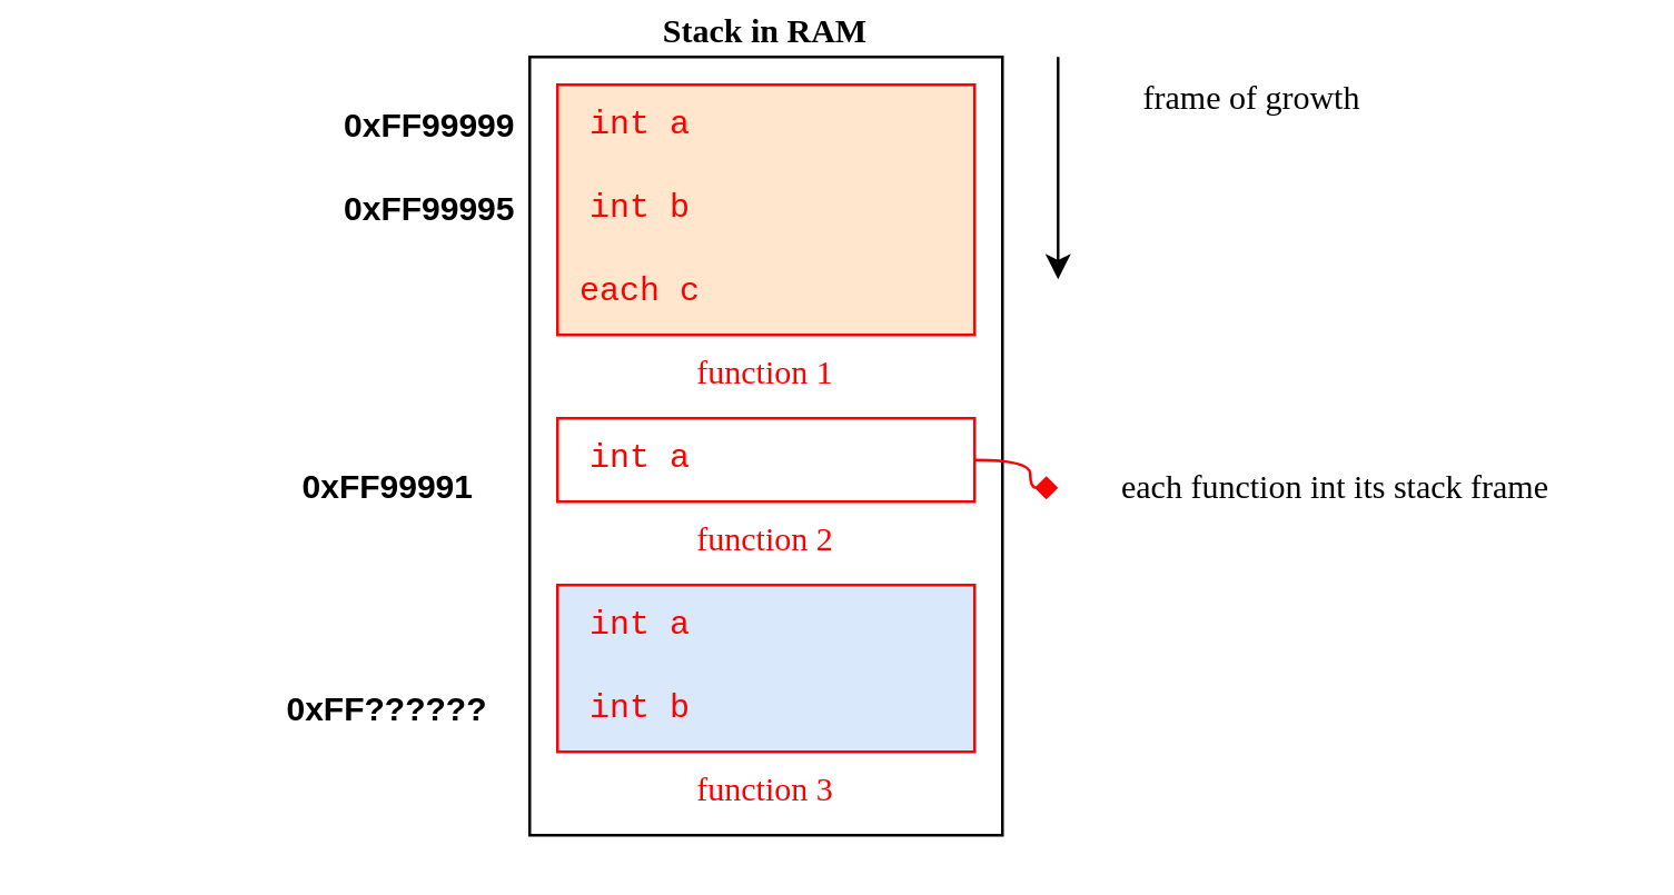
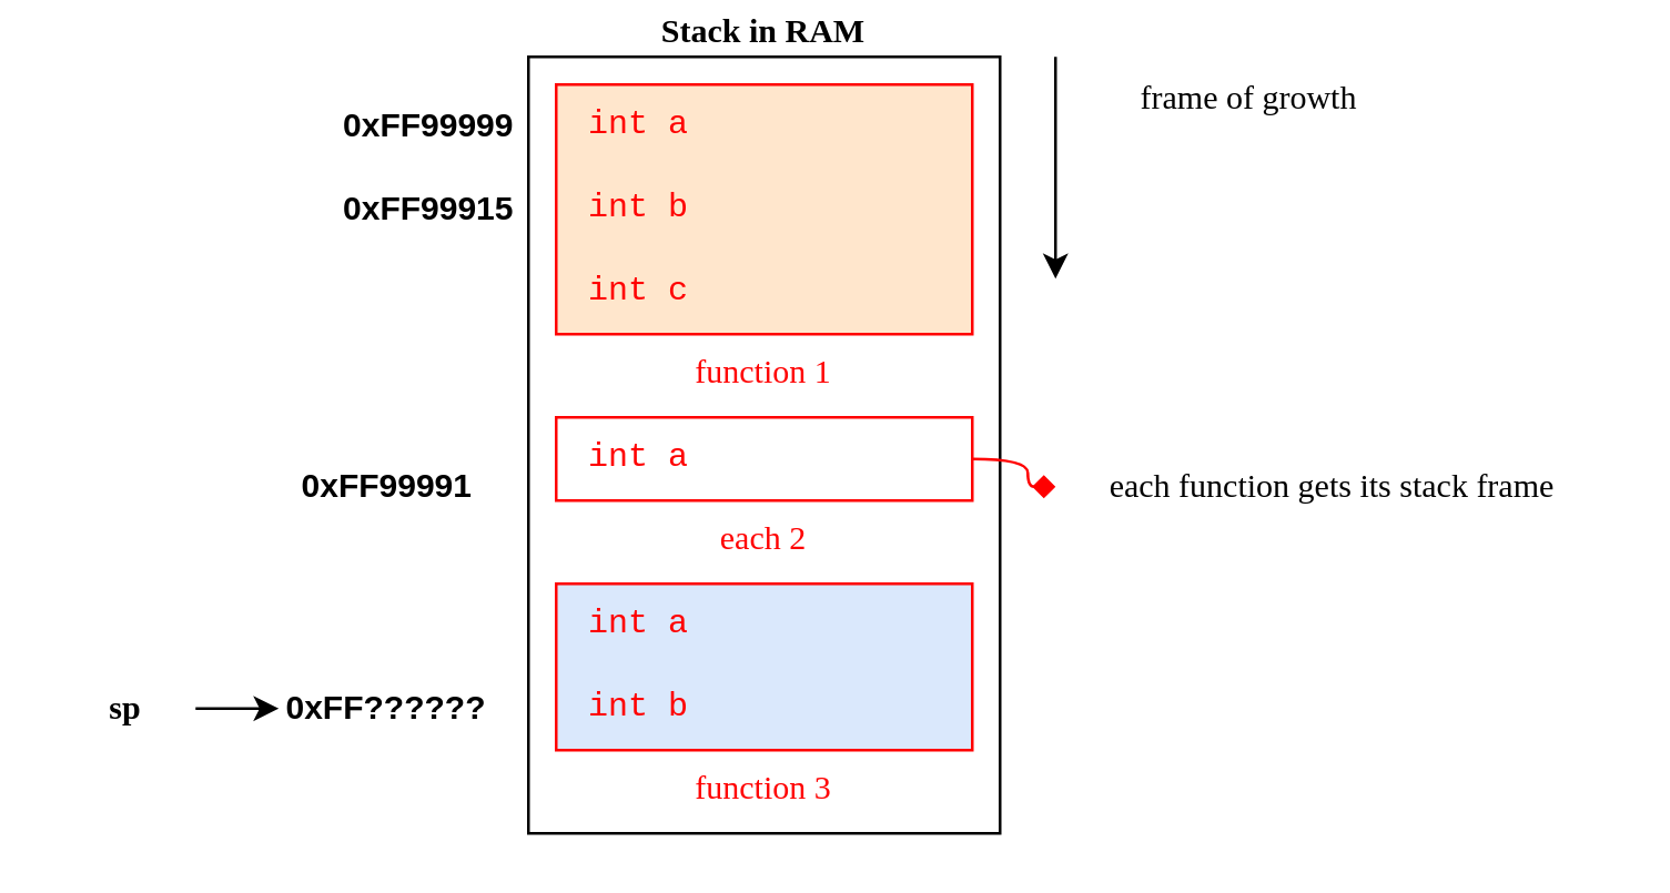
- <mxCell id="16" value="0xFF99995" style="text;html=1;align=right;verticalAlign=middle;whiteSpace=wrap;rounded=0;fontStyle=1;spacingRight=3;" parent="1" vertex="1"><mxGeometry x="120" y="60" width="70" height="30" as="geometry" /></mxCell>
+ <mxCell id="16" value="0xFF99915" style="text;html=1;align=right;verticalAlign=middle;whiteSpace=wrap;rounded=0;fontStyle=1;spacingRight=3;" parent="1" vertex="1"><mxGeometry x="120" y="60" width="70" height="30" as="geometry" /></mxCell>
- <mxCell id="7" value="each c" style="text;html=1;align=center;verticalAlign=middle;whiteSpace=wrap;rounded=0;fontFamily=Courier New;fontColor=#FF0000;" parent="3" vertex="1"><mxGeometry y="60" width="60" height="30" as="geometry" /></mxCell>
+ <mxCell id="7" value="int c" style="text;html=1;align=center;verticalAlign=middle;whiteSpace=wrap;rounded=0;fontFamily=Courier New;fontColor=#FF0000;" parent="3" vertex="1"><mxGeometry y="60" width="60" height="30" as="geometry" /></mxCell>
- <mxCell id="19" value="&lt;font data-font-src=&quot;https://fonts.googleapis.com/css?family=Architects+Daughter&quot; face=&quot;Architects Daughter&quot;&gt;each function int its stack frame&lt;/font&gt;" style="text;html=1;align=center;verticalAlign=middle;whiteSpace=wrap;rounded=0;" parent="1" vertex="1"><mxGeometry x="380" y="160" width="200" height="30" as="geometry" /></mxCell>
+ <mxCell id="19" value="&lt;font data-font-src=&quot;https://fonts.googleapis.com/css?family=Architects+Daughter&quot; face=&quot;Architects Daughter&quot;&gt;each function gets its stack frame&lt;/font&gt;" style="text;html=1;align=center;verticalAlign=middle;whiteSpace=wrap;rounded=0;" parent="1" vertex="1"><mxGeometry x="380" y="160" width="200" height="30" as="geometry" /></mxCell>
- <mxCell id="9" value="function 2" style="rounded=0;whiteSpace=wrap;html=1;hachureGap=4;fontFamily=Architects Daughter;fontSource=https%3A%2F%2Ffonts.googleapis.com%2Fcss%3Ffamily%3DArchitects%2BDaughter;strokeColor=#FF0000;fontColor=#FF0000;labelPosition=center;verticalLabelPosition=bottom;align=center;verticalAlign=top;container=0;" parent="8" vertex="1"><mxGeometry width="150" height="30" as="geometry" /></mxCell>
+ <mxCell id="9" value="each 2" style="rounded=0;whiteSpace=wrap;html=1;hachureGap=4;fontFamily=Architects Daughter;fontSource=https%3A%2F%2Ffonts.googleapis.com%2Fcss%3Ffamily%3DArchitects%2BDaughter;strokeColor=#FF0000;fontColor=#FF0000;labelPosition=center;verticalLabelPosition=bottom;align=center;verticalAlign=top;container=0;" parent="8" vertex="1"><mxGeometry width="150" height="30" as="geometry" /></mxCell>
+ <mxCell id="24" value="&lt;font face=&quot;Architects Daughter&quot; data-font-src=&quot;https://fonts.googleapis.com/css?family=Architects+Daughter&quot;&gt;sp&lt;/font&gt;" style="text;html=1;align=center;verticalAlign=middle;whiteSpace=wrap;rounded=0;fontStyle=1" parent="1" vertex="1"><mxGeometry x="20" y="240" width="50" height="30" as="geometry" /></mxCell>
+ <mxCell id="23" value="" style="endArrow=classic;html=1;rounded=0;entryX=0;entryY=0.5;entryDx=0;entryDy=0;edgeStyle=orthogonalEdgeStyle;exitX=1;exitY=0.5;exitDx=0;exitDy=0;" parent="1" source="24" target="22" edge="1"><mxGeometry width="50" height="50" relative="1" as="geometry"><mxPoint x="20" y="260" as="sourcePoint" /><mxPoint x="280" y="290" as="targetPoint" /></mxGeometry></mxCell>
